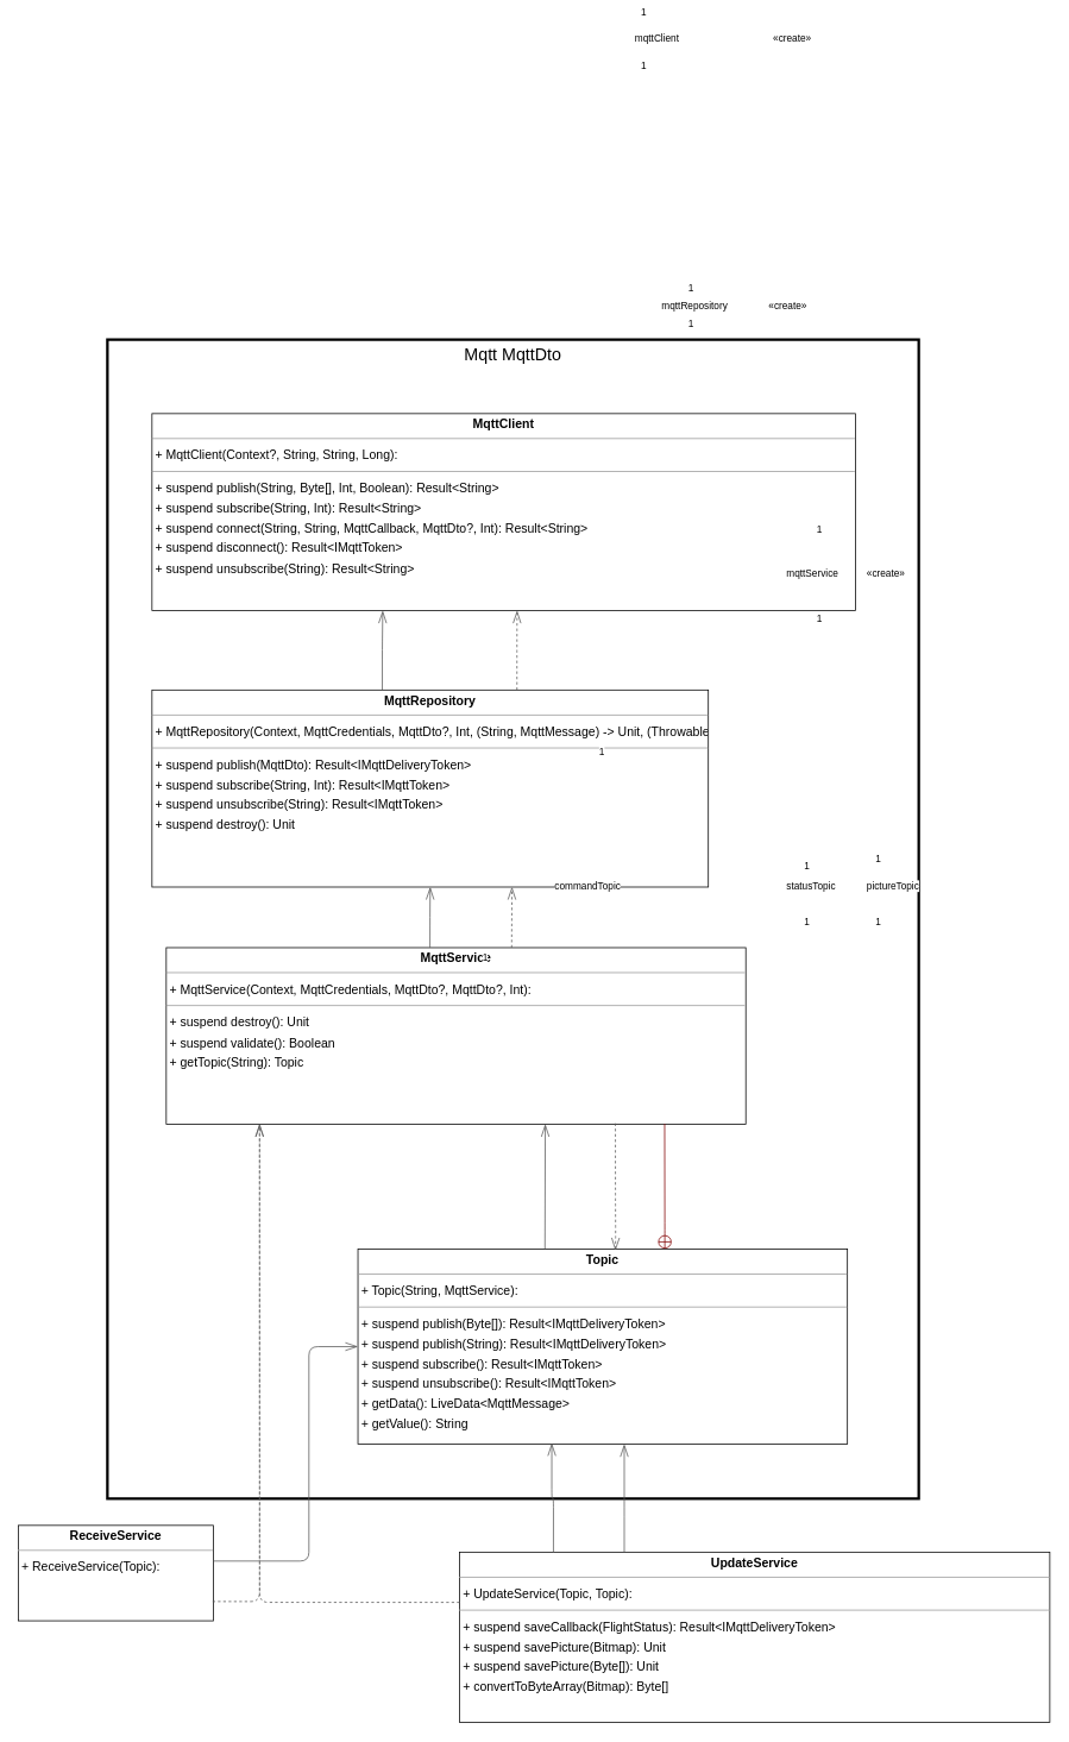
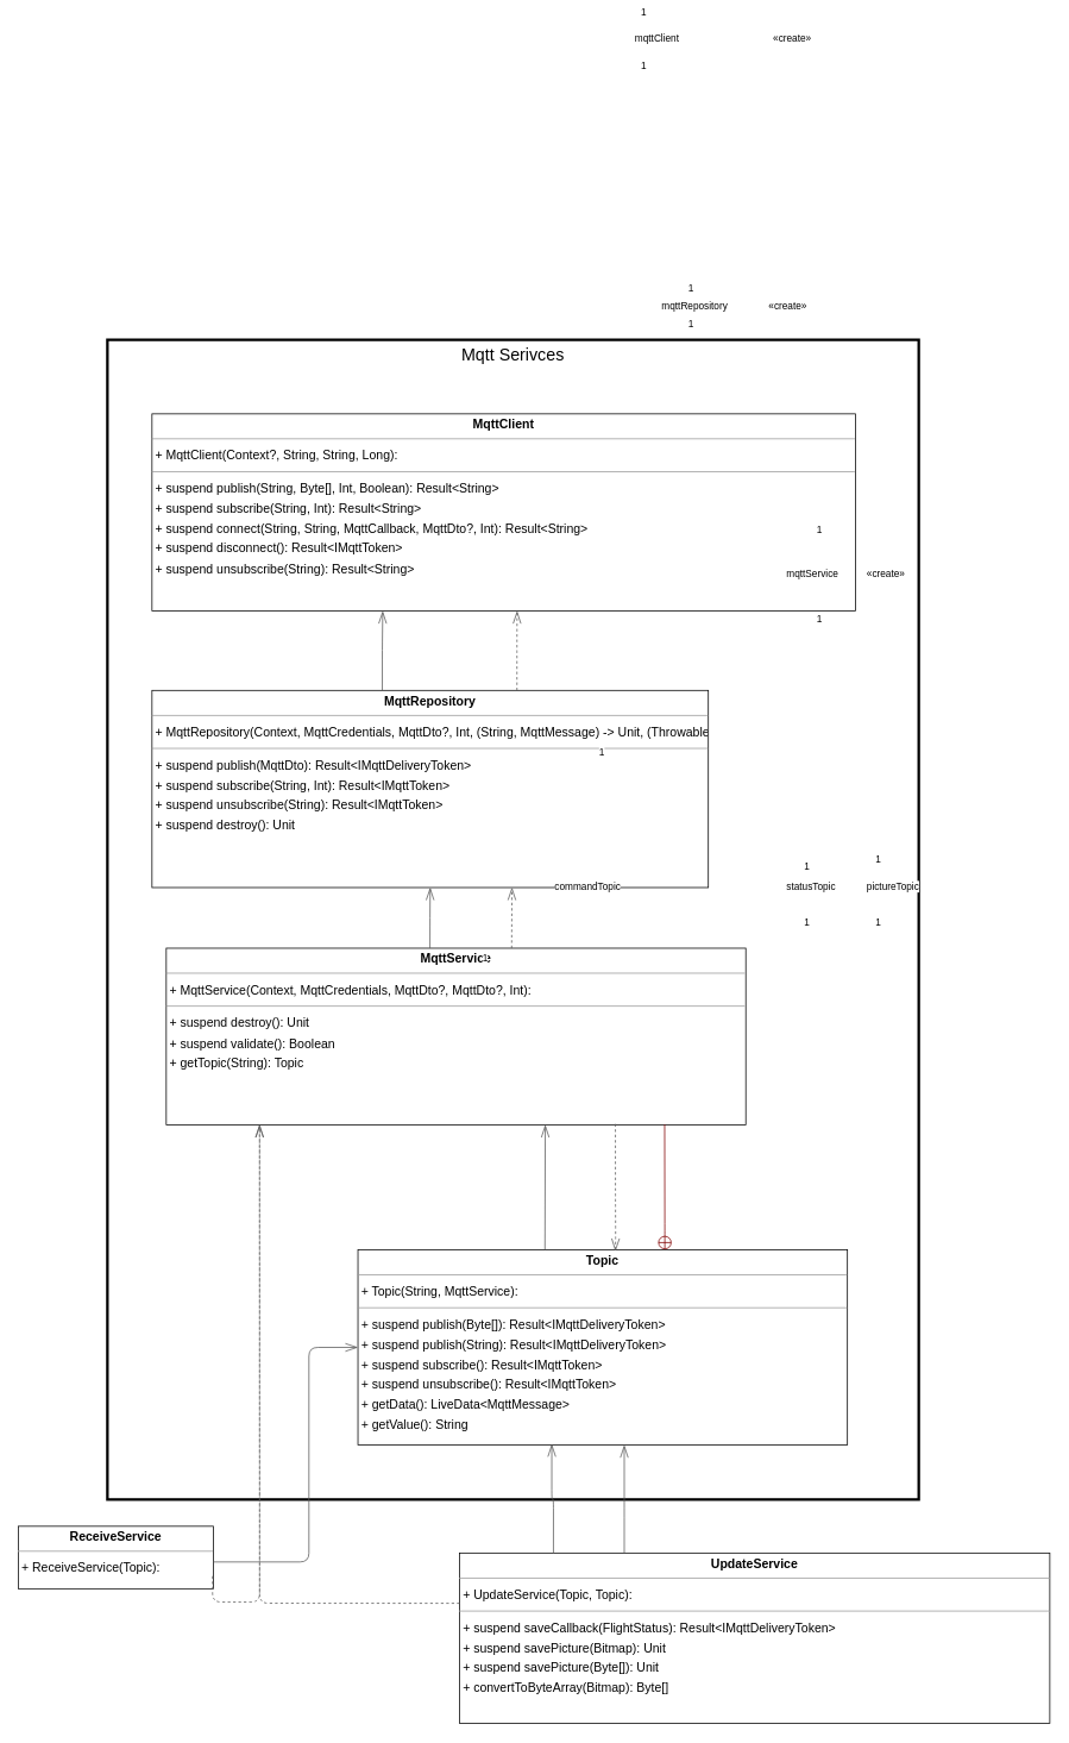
- <mxCell id="2" value="&lt;font style=&quot;font-size: 19px;&quot;&gt;Mqtt MqttDto&lt;/font&gt;" style="rounded=0;whiteSpace=wrap;html=1;strokeWidth=3;fontSize=9;verticalAlign=top;" vertex="1" parent="1"><mxGeometry x="120" y="20" width="910" height="1300" as="geometry" /></mxCell>
+ <mxCell id="2" value="&lt;font style=&quot;font-size: 19px;&quot;&gt;Mqtt Serivces&lt;/font&gt;" style="rounded=0;whiteSpace=wrap;html=1;strokeWidth=3;fontSize=9;verticalAlign=top;" vertex="1" parent="1"><mxGeometry x="120" y="20" width="910" height="1300" as="geometry" /></mxCell>
- <mxCell id="6" value="&lt;p style=&quot;margin:0px;margin-top:4px;text-align:center;&quot;&gt;&lt;b&gt;ReceiveService&lt;/b&gt;&lt;/p&gt;&lt;hr size=&quot;1&quot;/&gt;&lt;p style=&quot;margin:0 0 0 4px;line-height:1.6;&quot;&gt;+ ReceiveService(Topic): &lt;/p&gt;" style="verticalAlign=top;align=left;overflow=fill;fontSize=14;fontFamily=Helvetica;html=1;rounded=0;shadow=0;comic=0;labelBackgroundColor=none;strokeWidth=1;" parent="1" vertex="1"><mxGeometry x="20" y="1350" width="219" height="107" as="geometry" /></mxCell>
+ <mxCell id="6" value="&lt;p style=&quot;margin:0px;margin-top:4px;text-align:center;&quot;&gt;&lt;b&gt;ReceiveService&lt;/b&gt;&lt;/p&gt;&lt;hr size=&quot;1&quot;/&gt;&lt;p style=&quot;margin:0 0 0 4px;line-height:1.6;&quot;&gt;+ ReceiveService(Topic): &lt;/p&gt;" style="verticalAlign=top;align=left;overflow=fill;fontSize=14;fontFamily=Helvetica;html=1;rounded=0;shadow=0;comic=0;labelBackgroundColor=none;strokeWidth=1;" parent="1" vertex="1"><mxGeometry x="20" y="1350" width="219" height="70" as="geometry" /></mxCell>
